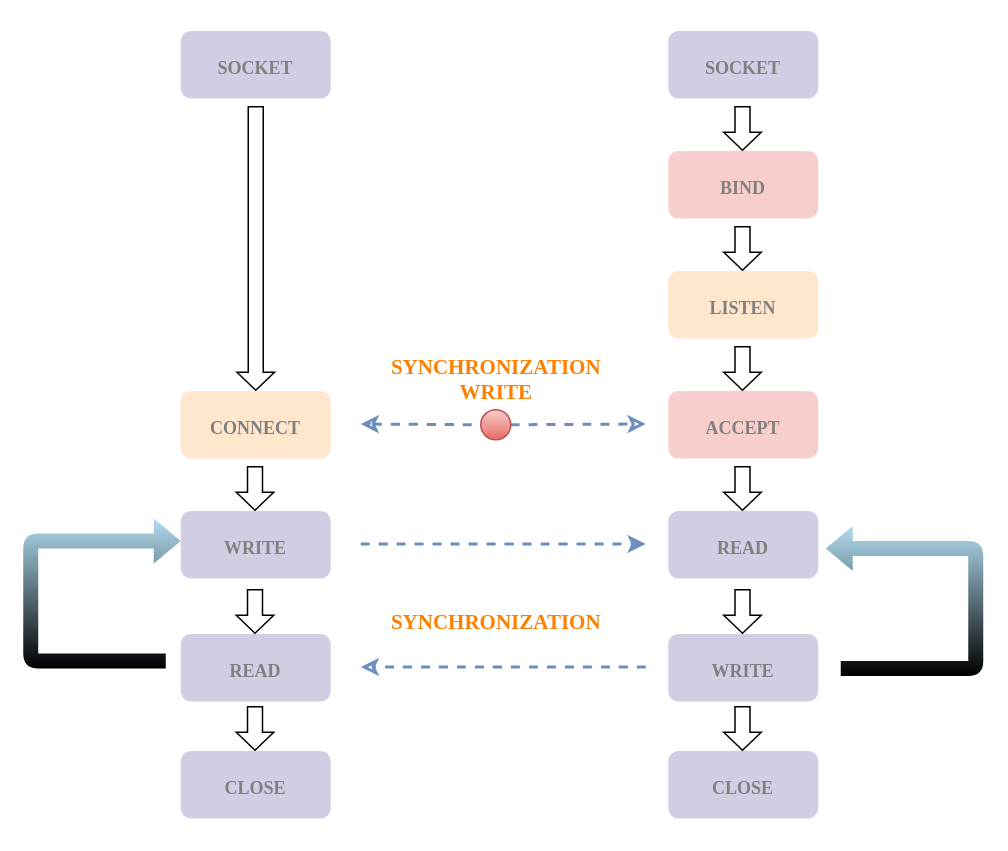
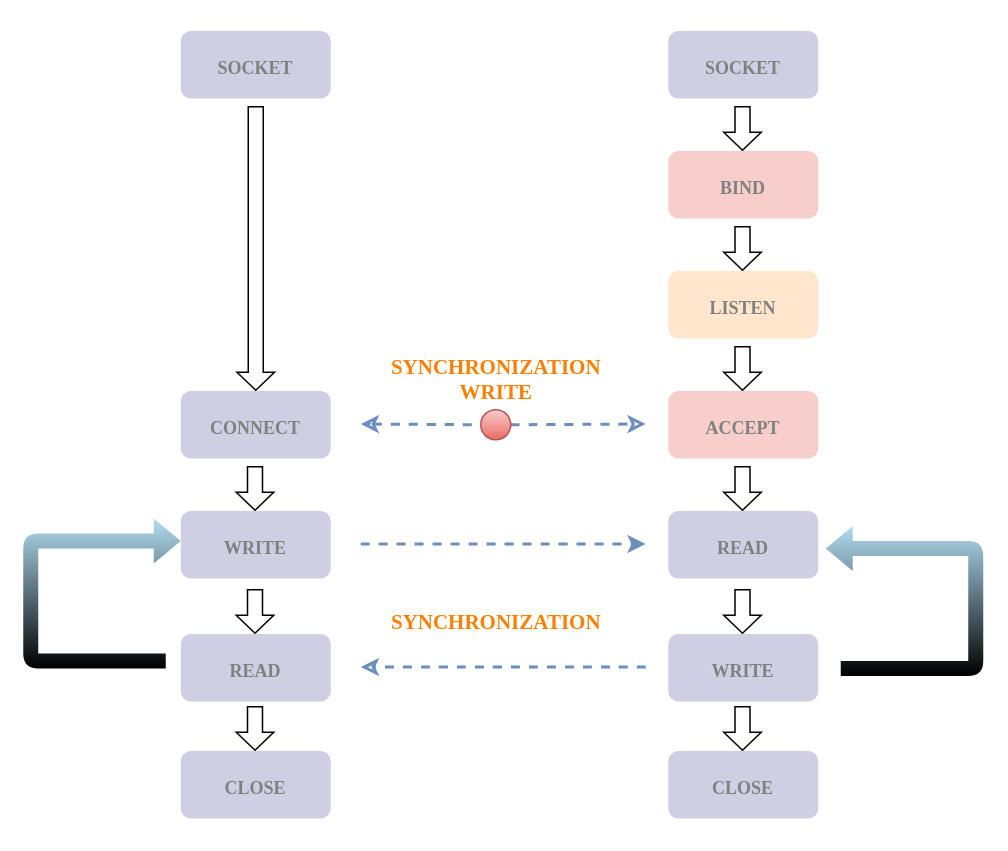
- <mxCell id="10" value="&lt;font color=&quot;#808080&quot; style=&quot;font-size: 12px;&quot;&gt;&lt;b&gt;CONNECT&lt;/b&gt;&lt;/font&gt;" style="rounded=1;whiteSpace=wrap;html=1;fontFamily=Times New Roman;fontSize=18;fillColor=#ffe6cc;strokeColor=none;" parent="1" vertex="1"><mxGeometry x="120" y="260" width="100" height="45" as="geometry" /></mxCell>
+ <mxCell id="10" value="&lt;font color=&quot;#808080&quot; style=&quot;font-size: 12px;&quot;&gt;&lt;b&gt;CONNECT&lt;/b&gt;&lt;/font&gt;" style="rounded=1;whiteSpace=wrap;html=1;fontFamily=Times New Roman;fontSize=18;fillColor=#d0cee2;strokeColor=none;" parent="1" vertex="1"><mxGeometry x="120" y="260" width="100" height="45" as="geometry" /></mxCell>
